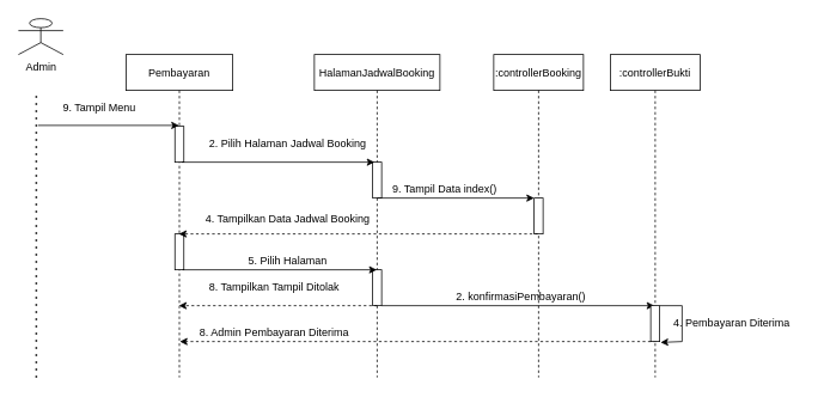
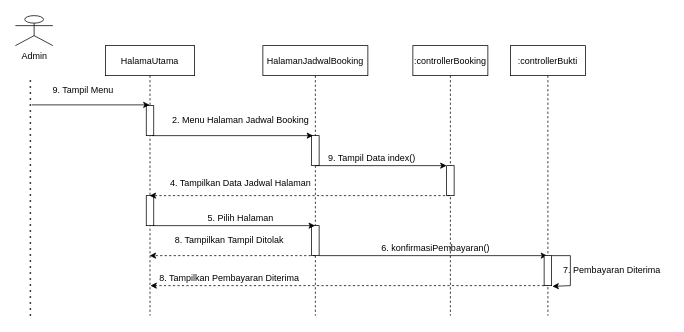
- <mxCell id="2" value="Pembayaran" style="shape=umlLifeline;perimeter=lifelinePerimeter;container=1;collapsible=0;recursiveResize=0;rounded=0;shadow=0;strokeWidth=1;" parent="1" vertex="1"><mxGeometry x="140" y="60" width="119" height="360" as="geometry" /></mxCell>
+ <mxCell id="2" value="HalamaUtama" style="shape=umlLifeline;perimeter=lifelinePerimeter;container=1;collapsible=0;recursiveResize=0;rounded=0;shadow=0;strokeWidth=1;" parent="1" vertex="1"><mxGeometry x="140" y="60" width="119" height="360" as="geometry" /></mxCell>
- <mxCell id="10" value="2. Pilih Halaman Jadwal Booking" style="text;html=1;align=center;verticalAlign=middle;resizable=0;points=[];autosize=1;" parent="1" vertex="1"><mxGeometry x="220" y="150" width="200" height="20" as="geometry" /></mxCell>
+ <mxCell id="10" value="2. Menu Halaman Jadwal Booking" style="text;html=1;align=center;verticalAlign=middle;resizable=0;points=[];autosize=1;" parent="1" vertex="1"><mxGeometry x="220" y="150" width="200" height="20" as="geometry" /></mxCell>
- <mxCell id="19" value="4. Tampilkan Data Jadwal Booking" style="text;html=1;align=center;verticalAlign=middle;resizable=0;points=[];autosize=1;" parent="1" vertex="1"><mxGeometry x="220" y="234" width="200" height="20" as="geometry" /></mxCell>
+ <mxCell id="19" value="4. Tampilkan Data Jadwal Halaman" style="text;html=1;align=center;verticalAlign=middle;resizable=0;points=[];autosize=1;" parent="1" vertex="1"><mxGeometry x="220" y="234" width="200" height="20" as="geometry" /></mxCell>
- <mxCell id="23" value="2. konfirmasiPembayaran()" style="text;html=1;align=center;verticalAlign=middle;resizable=0;points=[];autosize=1;" vertex="1" parent="1"><mxGeometry x="500" y="320" width="160" height="20" as="geometry" /></mxCell>
+ <mxCell id="23" value="6. konfirmasiPembayaran()" style="text;html=1;align=center;verticalAlign=middle;resizable=0;points=[];autosize=1;" vertex="1" parent="1"><mxGeometry x="500" y="320" width="160" height="20" as="geometry" /></mxCell>
- <mxCell id="24" value="4. Pembayaran Diterima" style="text;html=1;align=center;verticalAlign=middle;resizable=0;points=[];autosize=1;" vertex="1" parent="1"><mxGeometry x="740" y="350" width="150" height="20" as="geometry" /></mxCell>
+ <mxCell id="24" value="7. Pembayaran Diterima" style="text;html=1;align=center;verticalAlign=middle;resizable=0;points=[];autosize=1;" vertex="1" parent="1"><mxGeometry x="740" y="350" width="150" height="20" as="geometry" /></mxCell>
- <mxCell id="27" value="8. Admin Pembayaran Diterima" style="text;html=1;align=center;verticalAlign=middle;resizable=0;points=[];autosize=1;" vertex="1" parent="1"><mxGeometry x="200" y="360" width="210" height="20" as="geometry" /></mxCell>
+ <mxCell id="27" value="8. Tampilkan Pembayaran Diterima" style="text;html=1;align=center;verticalAlign=middle;resizable=0;points=[];autosize=1;" vertex="1" parent="1"><mxGeometry x="200" y="360" width="210" height="20" as="geometry" /></mxCell>
